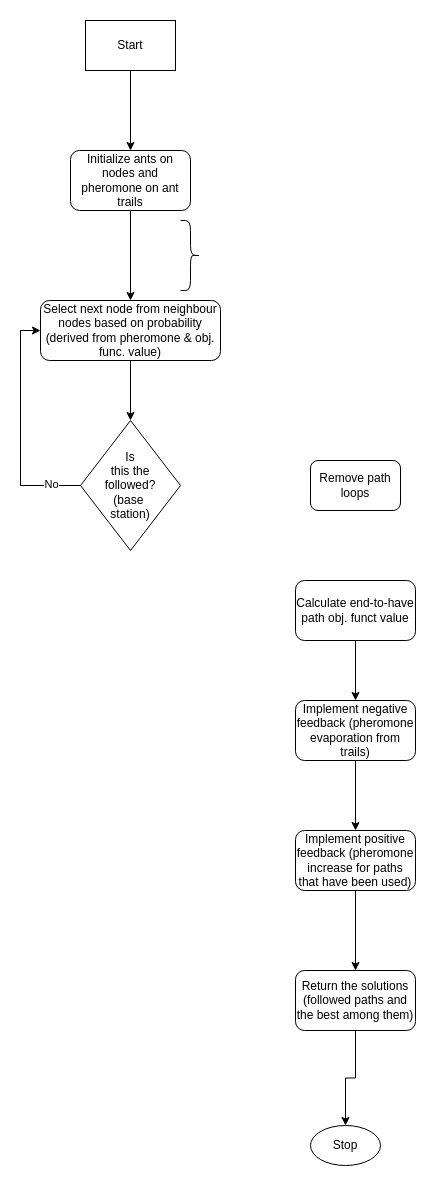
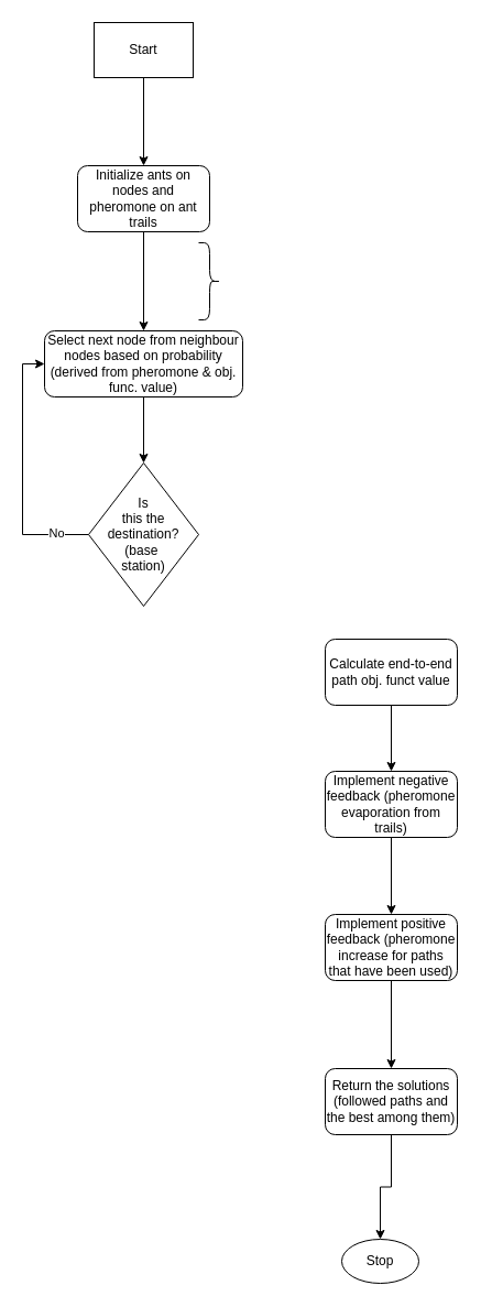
- <mxCell id="11" value="Is&lt;div&gt;this the&lt;/div&gt;&lt;div&gt;followed?&lt;/div&gt;&lt;div&gt;(base&amp;nbsp;&lt;/div&gt;&lt;div&gt;station)&lt;/div&gt;" style="rhombus;whiteSpace=wrap;html=1;" vertex="1" parent="1"><mxGeometry x="80" y="420" width="100" height="130" as="geometry" /></mxCell>
+ <mxCell id="11" value="Is&lt;div&gt;this the&lt;/div&gt;&lt;div&gt;destination?&lt;/div&gt;&lt;div&gt;(base&amp;nbsp;&lt;/div&gt;&lt;div&gt;station)&lt;/div&gt;" style="rhombus;whiteSpace=wrap;html=1;" vertex="1" parent="1"><mxGeometry x="80" y="420" width="100" height="130" as="geometry" /></mxCell>
- <mxCell id="12" value="Remove path loops" style="rounded=1;whiteSpace=wrap;html=1;" vertex="1" parent="1"><mxGeometry x="310" y="460" width="90" height="50" as="geometry" /></mxCell>
- <mxCell id="14" value="Calculate end-to-have path obj. funct value" style="rounded=1;whiteSpace=wrap;html=1;" vertex="1" parent="1"><mxGeometry x="295" y="580" width="120" height="60" as="geometry" /></mxCell>
+ <mxCell id="14" value="Calculate end-to-end path obj. funct value" style="rounded=1;whiteSpace=wrap;html=1;" vertex="1" parent="1"><mxGeometry x="295" y="580" width="120" height="60" as="geometry" /></mxCell>
